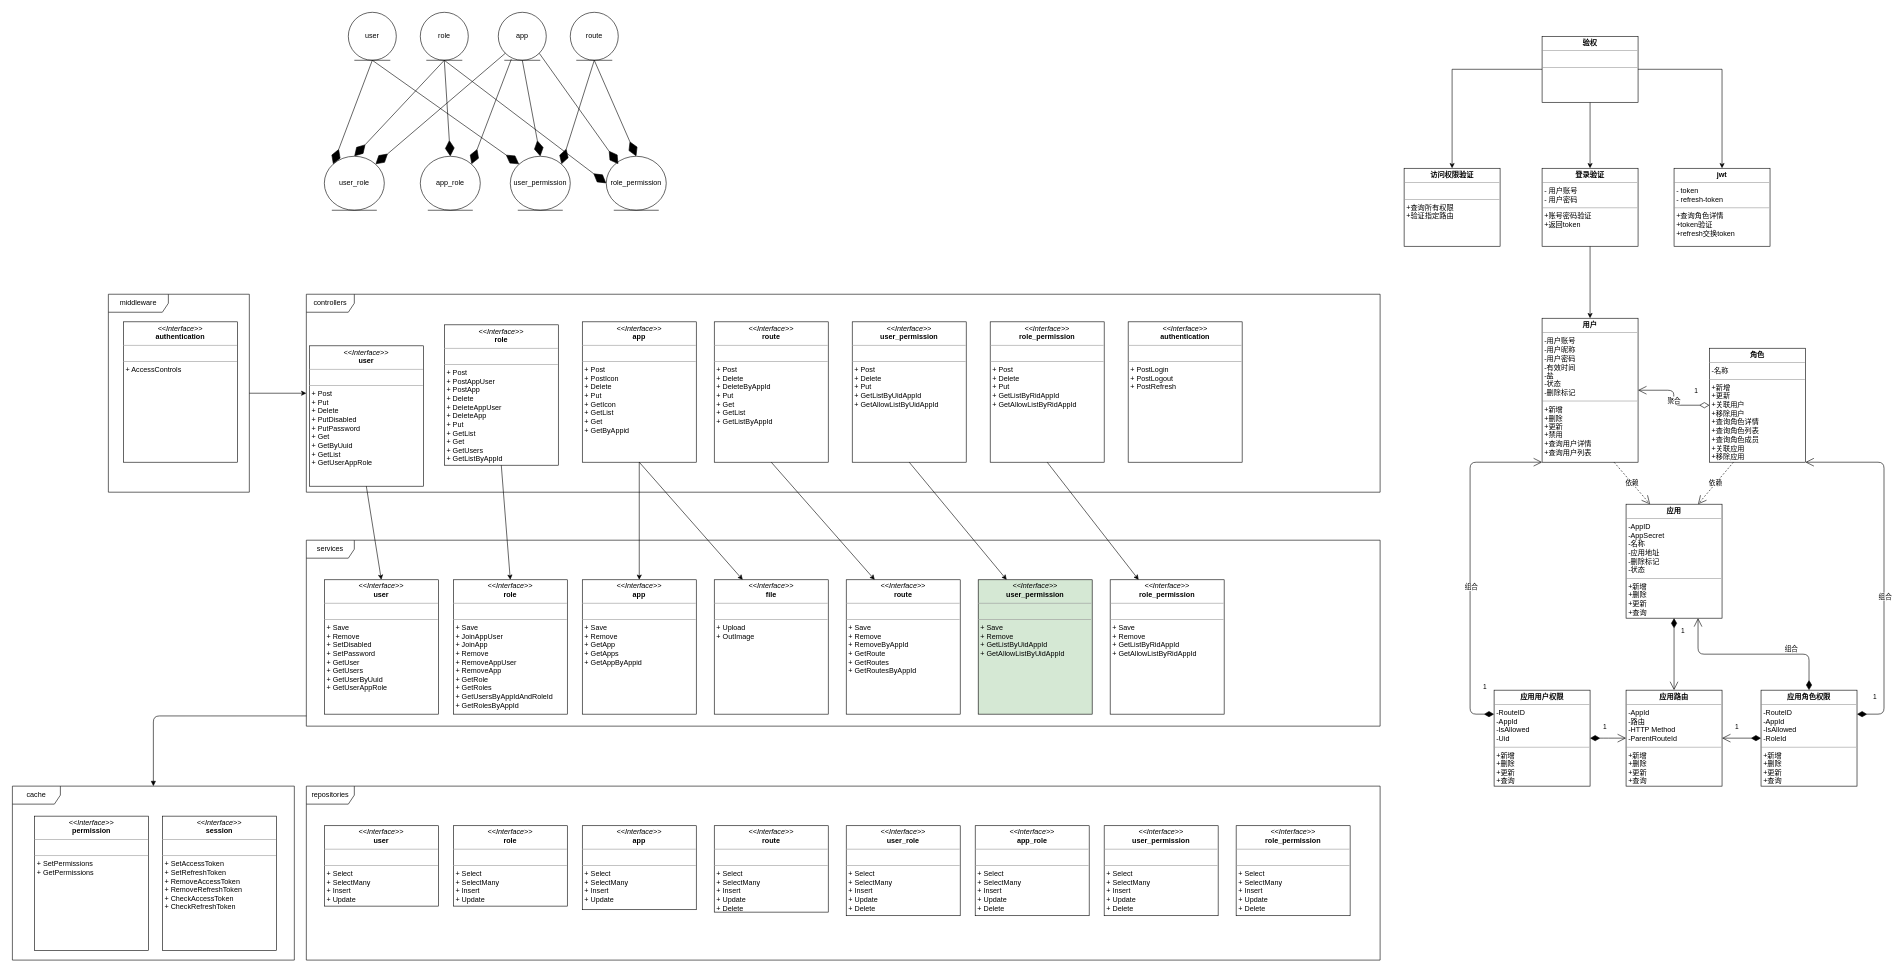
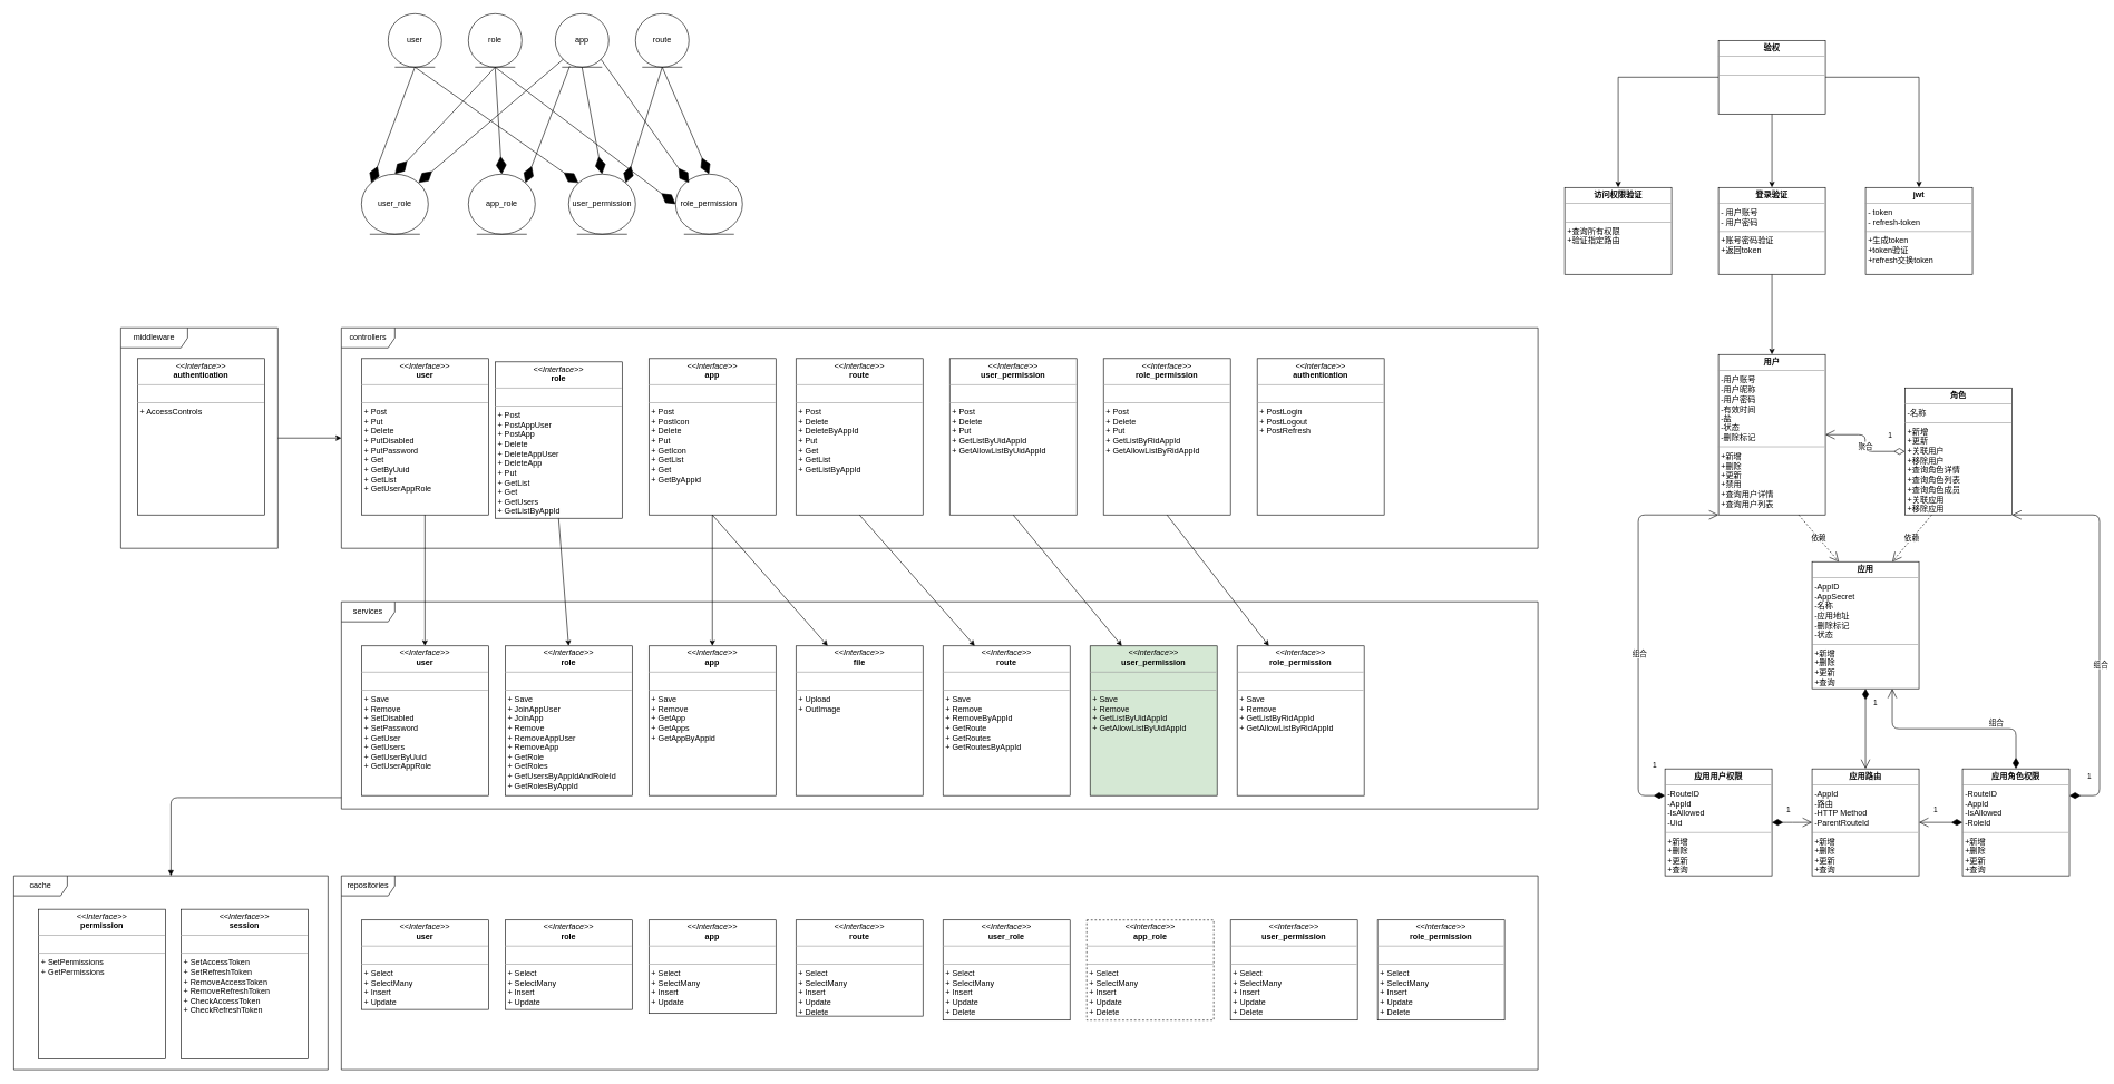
- <mxCell id="7" value="&lt;p style=&quot;margin: 0px ; margin-top: 4px ; text-align: center&quot;&gt;&lt;b&gt;jwt&lt;/b&gt;&lt;/p&gt;&lt;hr size=&quot;1&quot;&gt;&lt;p style=&quot;margin: 0px ; margin-left: 4px&quot;&gt;- token&lt;/p&gt;&lt;p style=&quot;margin: 0px ; margin-left: 4px&quot;&gt;- refresh-token&lt;/p&gt;&lt;hr size=&quot;1&quot;&gt;&lt;p style=&quot;margin: 0px ; margin-left: 4px&quot;&gt;&lt;span&gt;+查询角色详情&lt;/span&gt;&lt;br&gt;&lt;/p&gt;&lt;p style=&quot;margin: 0px ; margin-left: 4px&quot;&gt;+token验证&lt;br&gt;&lt;/p&gt;&lt;p style=&quot;margin: 0px ; margin-left: 4px&quot;&gt;+refresh交换token&lt;/p&gt;" style="verticalAlign=top;align=left;overflow=fill;fontSize=12;fontFamily=Helvetica;html=1;" parent="1" vertex="1"><mxGeometry x="2790" y="280" width="160" height="130" as="geometry" /></mxCell>
+ <mxCell id="7" value="&lt;p style=&quot;margin: 0px ; margin-top: 4px ; text-align: center&quot;&gt;&lt;b&gt;jwt&lt;/b&gt;&lt;/p&gt;&lt;hr size=&quot;1&quot;&gt;&lt;p style=&quot;margin: 0px ; margin-left: 4px&quot;&gt;- token&lt;/p&gt;&lt;p style=&quot;margin: 0px ; margin-left: 4px&quot;&gt;- refresh-token&lt;/p&gt;&lt;hr size=&quot;1&quot;&gt;&lt;p style=&quot;margin: 0px ; margin-left: 4px&quot;&gt;&lt;span&gt;+生成token&lt;/span&gt;&lt;br&gt;&lt;/p&gt;&lt;p style=&quot;margin: 0px ; margin-left: 4px&quot;&gt;+token验证&lt;br&gt;&lt;/p&gt;&lt;p style=&quot;margin: 0px ; margin-left: 4px&quot;&gt;+refresh交换token&lt;/p&gt;" style="verticalAlign=top;align=left;overflow=fill;fontSize=12;fontFamily=Helvetica;html=1;" parent="1" vertex="1"><mxGeometry x="2790" y="280" width="160" height="130" as="geometry" /></mxCell>
- <mxCell id="62" value="&lt;p style=&quot;margin: 0px ; margin-top: 4px ; text-align: center&quot;&gt;&lt;i&gt;&amp;lt;&amp;lt;Interface&amp;gt;&amp;gt;&lt;/i&gt;&lt;br&gt;&lt;b&gt;user&lt;/b&gt;&lt;/p&gt;&lt;hr size=&quot;1&quot;&gt;&lt;p style=&quot;margin: 0px ; margin-left: 4px&quot;&gt;&lt;br&gt;&lt;/p&gt;&lt;hr size=&quot;1&quot;&gt;&lt;p style=&quot;margin: 0px ; margin-left: 4px&quot;&gt;&lt;span&gt;+ Post&lt;/span&gt;&lt;br&gt;&lt;/p&gt;&lt;p style=&quot;margin: 0px ; margin-left: 4px&quot;&gt;+ Put&lt;/p&gt;&lt;p style=&quot;margin: 0px 0px 0px 4px&quot;&gt;+ Delete&lt;br&gt;&lt;/p&gt;&lt;p style=&quot;margin: 0px 0px 0px 4px&quot;&gt;+ PutDisabled&lt;/p&gt;&lt;p style=&quot;margin: 0px 0px 0px 4px&quot;&gt;+ PutPassword&lt;/p&gt;&lt;p style=&quot;margin: 0px ; margin-left: 4px&quot;&gt;+ Get&lt;/p&gt;&lt;p style=&quot;margin: 0px ; margin-left: 4px&quot;&gt;+ GetByUuid&lt;br&gt;&lt;/p&gt;&lt;p style=&quot;margin: 0px ; margin-left: 4px&quot;&gt;+ GetList&lt;/p&gt;&lt;p style=&quot;margin: 0px ; margin-left: 4px&quot;&gt;+ GetUserAppRole&lt;/p&gt;" style="verticalAlign=top;align=left;overflow=fill;fontSize=12;fontFamily=Helvetica;html=1;" parent="1" vertex="1"><mxGeometry x="515" y="576" width="190" height="234" as="geometry" /></mxCell>
+ <mxCell id="62" value="&lt;p style=&quot;margin: 0px ; margin-top: 4px ; text-align: center&quot;&gt;&lt;i&gt;&amp;lt;&amp;lt;Interface&amp;gt;&amp;gt;&lt;/i&gt;&lt;br&gt;&lt;b&gt;user&lt;/b&gt;&lt;/p&gt;&lt;hr size=&quot;1&quot;&gt;&lt;p style=&quot;margin: 0px ; margin-left: 4px&quot;&gt;&lt;br&gt;&lt;/p&gt;&lt;hr size=&quot;1&quot;&gt;&lt;p style=&quot;margin: 0px ; margin-left: 4px&quot;&gt;&lt;span&gt;+ Post&lt;/span&gt;&lt;br&gt;&lt;/p&gt;&lt;p style=&quot;margin: 0px ; margin-left: 4px&quot;&gt;+ Put&lt;/p&gt;&lt;p style=&quot;margin: 0px 0px 0px 4px&quot;&gt;+ Delete&lt;br&gt;&lt;/p&gt;&lt;p style=&quot;margin: 0px 0px 0px 4px&quot;&gt;+ PutDisabled&lt;/p&gt;&lt;p style=&quot;margin: 0px 0px 0px 4px&quot;&gt;+ PutPassword&lt;/p&gt;&lt;p style=&quot;margin: 0px ; margin-left: 4px&quot;&gt;+ Get&lt;/p&gt;&lt;p style=&quot;margin: 0px ; margin-left: 4px&quot;&gt;+ GetByUuid&lt;br&gt;&lt;/p&gt;&lt;p style=&quot;margin: 0px ; margin-left: 4px&quot;&gt;+ GetList&lt;/p&gt;&lt;p style=&quot;margin: 0px ; margin-left: 4px&quot;&gt;+ GetUserAppRole&lt;/p&gt;" style="verticalAlign=top;align=left;overflow=fill;fontSize=12;fontFamily=Helvetica;html=1;" parent="1" vertex="1"><mxGeometry x="540" y="536" width="190" height="234" as="geometry" /></mxCell>
- <mxCell id="55" value="&lt;p style=&quot;margin: 0px ; margin-top: 4px ; text-align: center&quot;&gt;&lt;i&gt;&amp;lt;&amp;lt;Interface&amp;gt;&amp;gt;&lt;/i&gt;&lt;br&gt;&lt;b&gt;app_role&lt;/b&gt;&lt;/p&gt;&lt;hr size=&quot;1&quot;&gt;&lt;p style=&quot;margin: 0px ; margin-left: 4px&quot;&gt;&lt;br&gt;&lt;/p&gt;&lt;hr size=&quot;1&quot;&gt;&lt;p style=&quot;margin: 0px 0px 0px 4px&quot;&gt;+ Select&lt;/p&gt;&lt;p style=&quot;margin: 0px 0px 0px 4px&quot;&gt;+ SelectMany&lt;/p&gt;&lt;p style=&quot;margin: 0px 0px 0px 4px&quot;&gt;+ Insert&lt;/p&gt;&lt;p style=&quot;margin: 0px 0px 0px 4px&quot;&gt;+ Update&lt;/p&gt;&lt;p style=&quot;margin: 0px 0px 0px 4px&quot;&gt;+ Delete&lt;/p&gt;" style="verticalAlign=top;align=left;overflow=fill;fontSize=12;fontFamily=Helvetica;html=1;" parent="1" vertex="1"><mxGeometry x="1625" y="1376" width="190" height="150" as="geometry" /></mxCell>
+ <mxCell id="55" value="&lt;p style=&quot;margin: 0px ; margin-top: 4px ; text-align: center&quot;&gt;&lt;i&gt;&amp;lt;&amp;lt;Interface&amp;gt;&amp;gt;&lt;/i&gt;&lt;br&gt;&lt;b&gt;app_role&lt;/b&gt;&lt;/p&gt;&lt;hr size=&quot;1&quot;&gt;&lt;p style=&quot;margin: 0px ; margin-left: 4px&quot;&gt;&lt;br&gt;&lt;/p&gt;&lt;hr size=&quot;1&quot;&gt;&lt;p style=&quot;margin: 0px 0px 0px 4px&quot;&gt;+ Select&lt;/p&gt;&lt;p style=&quot;margin: 0px 0px 0px 4px&quot;&gt;+ SelectMany&lt;/p&gt;&lt;p style=&quot;margin: 0px 0px 0px 4px&quot;&gt;+ Insert&lt;/p&gt;&lt;p style=&quot;margin: 0px 0px 0px 4px&quot;&gt;+ Update&lt;/p&gt;&lt;p style=&quot;margin: 0px 0px 0px 4px&quot;&gt;+ Delete&lt;/p&gt;" style="verticalAlign=top;align=left;overflow=fill;fontSize=12;fontFamily=Helvetica;html=1;dashed=1;" parent="1" vertex="1"><mxGeometry x="1625" y="1376" width="190" height="150" as="geometry" /></mxCell>
